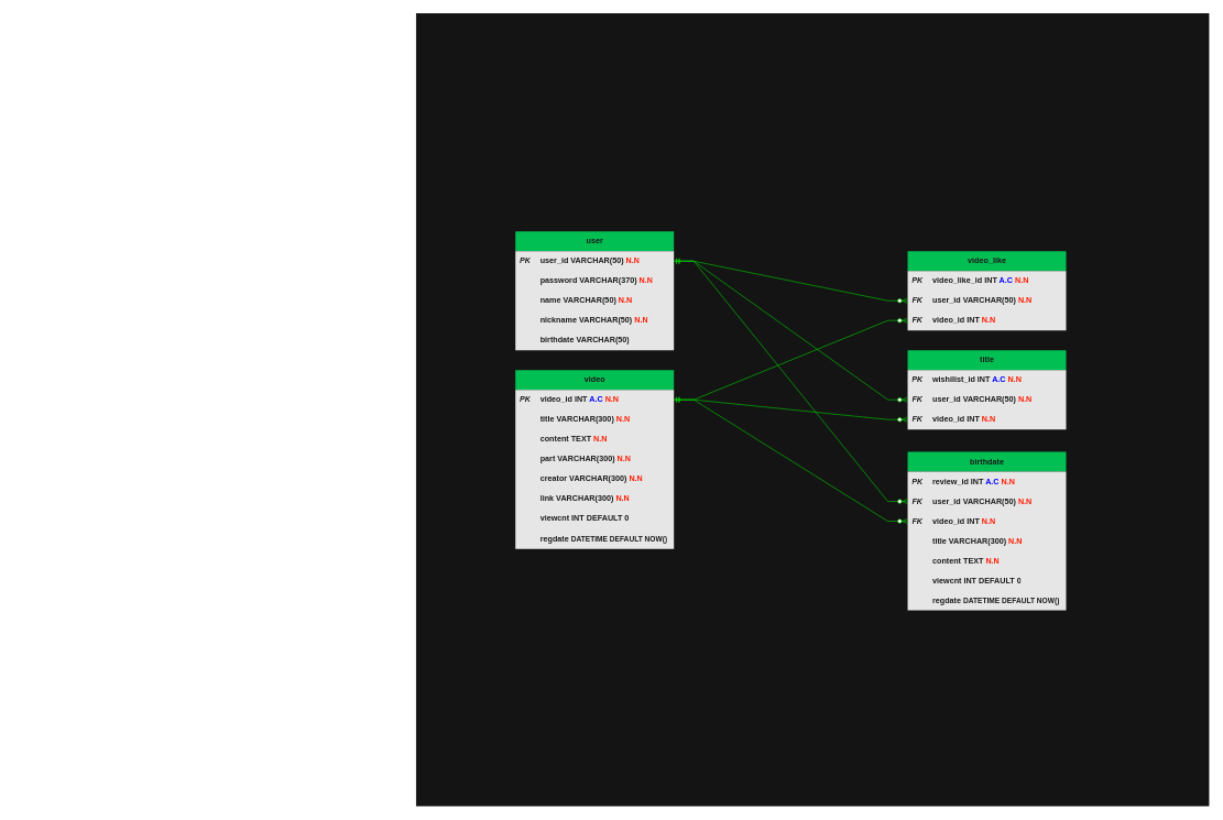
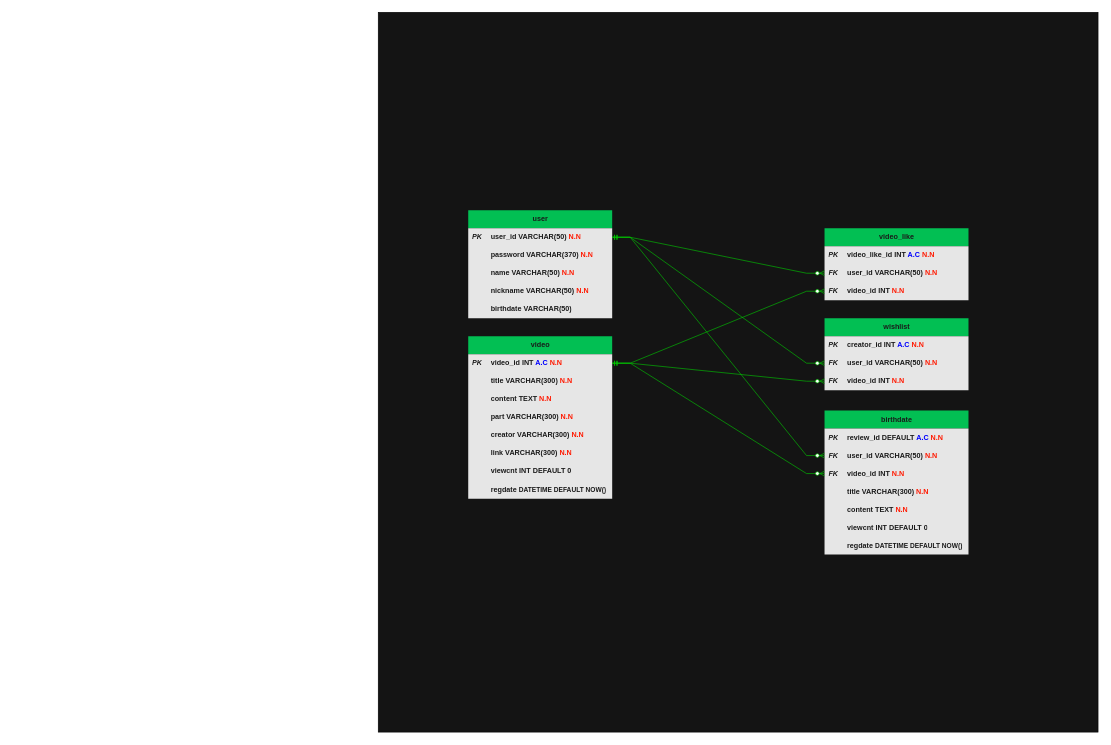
- <mxCell id="68" value="title" style="shape=table;startSize=30;container=1;collapsible=1;childLayout=tableLayout;fixedRows=1;rowLines=0;fontStyle=1;align=center;resizeLast=1;html=1;fillColor=#02BF53;strokeColor=##02BF53;strokeWidth=2;swimlaneFillColor=#E6E6E6;labelBackgroundColor=none;fontColor=#1A1A1A;rounded=0;" parent="1" vertex="1"><mxGeometry x="1374" y="530" width="240" height="120" as="geometry" /></mxCell>
+ <mxCell id="68" value="wishlist" style="shape=table;startSize=30;container=1;collapsible=1;childLayout=tableLayout;fixedRows=1;rowLines=0;fontStyle=1;align=center;resizeLast=1;html=1;fillColor=#02BF53;strokeColor=##02BF53;strokeWidth=2;swimlaneFillColor=#E6E6E6;labelBackgroundColor=none;fontColor=#1A1A1A;rounded=0;" parent="1" vertex="1"><mxGeometry x="1374" y="530" width="240" height="120" as="geometry" /></mxCell>
- <mxCell id="71" value="wishilist_id INT &lt;font color=&quot;#0000ff&quot;&gt;A.C&lt;/font&gt; &lt;font color=&quot;#ff1900&quot;&gt;N.N&lt;/font&gt;" style="shape=partialRectangle;connectable=0;fillColor=none;top=0;left=0;bottom=0;right=0;align=left;spacingLeft=6;overflow=hidden;whiteSpace=wrap;html=1;fontStyle=1;strokeWidth=2;swimlaneFillColor=#E6E6E6;labelBackgroundColor=none;strokeColor=#FFFFFF;fontColor=#1A1A1A;rounded=0;" parent="69" vertex="1"><mxGeometry x="30" width="210" height="30" as="geometry"><mxRectangle width="210" height="30" as="alternateBounds" /></mxGeometry></mxCell>
+ <mxCell id="71" value="creator_id INT &lt;font color=&quot;#0000ff&quot;&gt;A.C&lt;/font&gt; &lt;font color=&quot;#ff1900&quot;&gt;N.N&lt;/font&gt;" style="shape=partialRectangle;connectable=0;fillColor=none;top=0;left=0;bottom=0;right=0;align=left;spacingLeft=6;overflow=hidden;whiteSpace=wrap;html=1;fontStyle=1;strokeWidth=2;swimlaneFillColor=#E6E6E6;labelBackgroundColor=none;strokeColor=#FFFFFF;fontColor=#1A1A1A;rounded=0;" parent="69" vertex="1"><mxGeometry x="30" width="210" height="30" as="geometry"><mxRectangle width="210" height="30" as="alternateBounds" /></mxGeometry></mxCell>
- <mxCell id="22" value="review_id INT &lt;font color=&quot;#0000ff&quot;&gt;A.C&lt;/font&gt; &lt;font color=&quot;#ff1900&quot;&gt;N.N&lt;/font&gt;" style="shape=partialRectangle;connectable=0;fillColor=none;top=0;left=0;bottom=0;right=0;align=left;spacingLeft=6;overflow=hidden;whiteSpace=wrap;html=1;fontStyle=1;strokeWidth=2;swimlaneFillColor=#E6E6E6;labelBackgroundColor=none;strokeColor=#FFFFFF;fontColor=#1A1A1A;rounded=0;" parent="20" vertex="1"><mxGeometry x="30" width="210" height="30" as="geometry"><mxRectangle width="210" height="30" as="alternateBounds" /></mxGeometry></mxCell>
+ <mxCell id="22" value="review_id DEFAULT &lt;font color=&quot;#0000ff&quot;&gt;A.C&lt;/font&gt; &lt;font color=&quot;#ff1900&quot;&gt;N.N&lt;/font&gt;" style="shape=partialRectangle;connectable=0;fillColor=none;top=0;left=0;bottom=0;right=0;align=left;spacingLeft=6;overflow=hidden;whiteSpace=wrap;html=1;fontStyle=1;strokeWidth=2;swimlaneFillColor=#E6E6E6;labelBackgroundColor=none;strokeColor=#FFFFFF;fontColor=#1A1A1A;rounded=0;" parent="20" vertex="1"><mxGeometry x="30" width="210" height="30" as="geometry"><mxRectangle width="210" height="30" as="alternateBounds" /></mxGeometry></mxCell>
